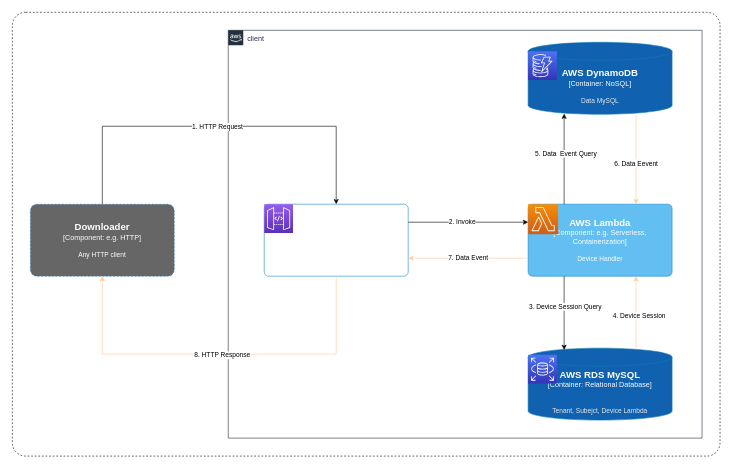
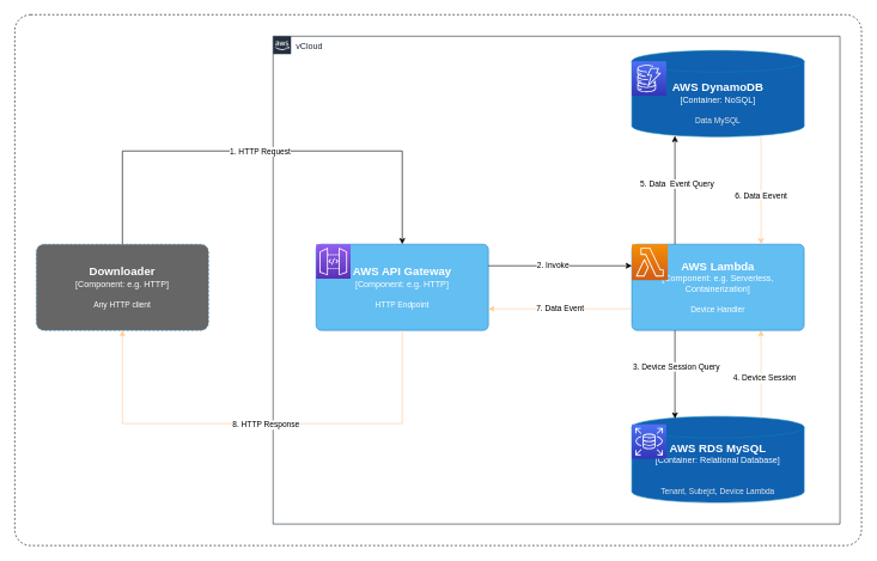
- <mxCell id="3" value="client" style="points=[[0,0],[0.25,0],[0.5,0],[0.75,0],[1,0],[1,0.25],[1,0.5],[1,0.75],[1,1],[0.75,1],[0.5,1],[0.25,1],[0,1],[0,0.75],[0,0.5],[0,0.25]];outlineConnect=0;gradientColor=none;html=1;whiteSpace=wrap;fontSize=12;fontStyle=0;container=1;pointerEvents=0;collapsible=0;recursiveResize=0;shape=mxgraph.aws4.group;grIcon=mxgraph.aws4.group_aws_cloud_alt;strokeColor=#232F3E;fillColor=none;verticalAlign=top;align=left;spacingLeft=30;fontColor=#232F3E;dashed=0;" parent="1" vertex="1"><mxGeometry x="380" y="50" width="790" height="680" as="geometry" /></mxCell>
+ <mxCell id="3" value="vCloud" style="points=[[0,0],[0.25,0],[0.5,0],[0.75,0],[1,0],[1,0.25],[1,0.5],[1,0.75],[1,1],[0.75,1],[0.5,1],[0.25,1],[0,1],[0,0.75],[0,0.5],[0,0.25]];outlineConnect=0;gradientColor=none;html=1;whiteSpace=wrap;fontSize=12;fontStyle=0;container=1;pointerEvents=0;collapsible=0;recursiveResize=0;shape=mxgraph.aws4.group;grIcon=mxgraph.aws4.group_aws_cloud_alt;strokeColor=#232F3E;fillColor=none;verticalAlign=top;align=left;spacingLeft=30;fontColor=#232F3E;dashed=0;" parent="1" vertex="1"><mxGeometry x="380" y="50" width="790" height="680" as="geometry" /></mxCell>
- <mxCell id="5" value="&lt;font style=&quot;font-size: 16px&quot;&gt;&lt;b&gt;AWS API Gateway&lt;/b&gt;&lt;/font&gt;&lt;div&gt;[Component: e.g. HTTP]&lt;/div&gt;&lt;br&gt;&lt;div&gt;&lt;font style=&quot;font-size: 11px&quot;&gt;HTTP Endpoint&lt;/font&gt;&lt;/div&gt;" style="rounded=1;whiteSpace=wrap;html=1;labelBackgroundColor=none;fillColor=#ffffff;fontColor=#ffffff;align=center;arcSize=6;strokeColor=#2086C9;metaEdit=1;resizable=0;points=[[0.25,0,0],[0.5,0,0],[0.75,0,0],[1,0.25,0],[1,0.5,0],[1,0.75,0],[0.75,1,0],[0.5,1,0],[0.25,1,0],[0,0.75,0],[0,0.5,0],[0,0.25,0]];" parent="4" vertex="1"><mxGeometry width="240" height="120" as="geometry" /></mxCell>
+ <mxCell id="5" value="&lt;font style=&quot;font-size: 16px&quot;&gt;&lt;b&gt;AWS API Gateway&lt;/b&gt;&lt;/font&gt;&lt;div&gt;[Component: e.g. HTTP]&lt;/div&gt;&lt;br&gt;&lt;div&gt;&lt;font style=&quot;font-size: 11px&quot;&gt;HTTP Endpoint&lt;/font&gt;&lt;/div&gt;" style="rounded=1;whiteSpace=wrap;html=1;labelBackgroundColor=none;fillColor=#63BEF2;fontColor=#ffffff;align=center;arcSize=6;strokeColor=#2086C9;metaEdit=1;resizable=0;points=[[0.25,0,0],[0.5,0,0],[0.75,0,0],[1,0.25,0],[1,0.5,0],[1,0.75,0],[0.75,1,0],[0.5,1,0],[0.25,1,0],[0,0.75,0],[0,0.5,0],[0,0.25,0]];" parent="4" vertex="1"><mxGeometry width="240" height="120" as="geometry" /></mxCell>
